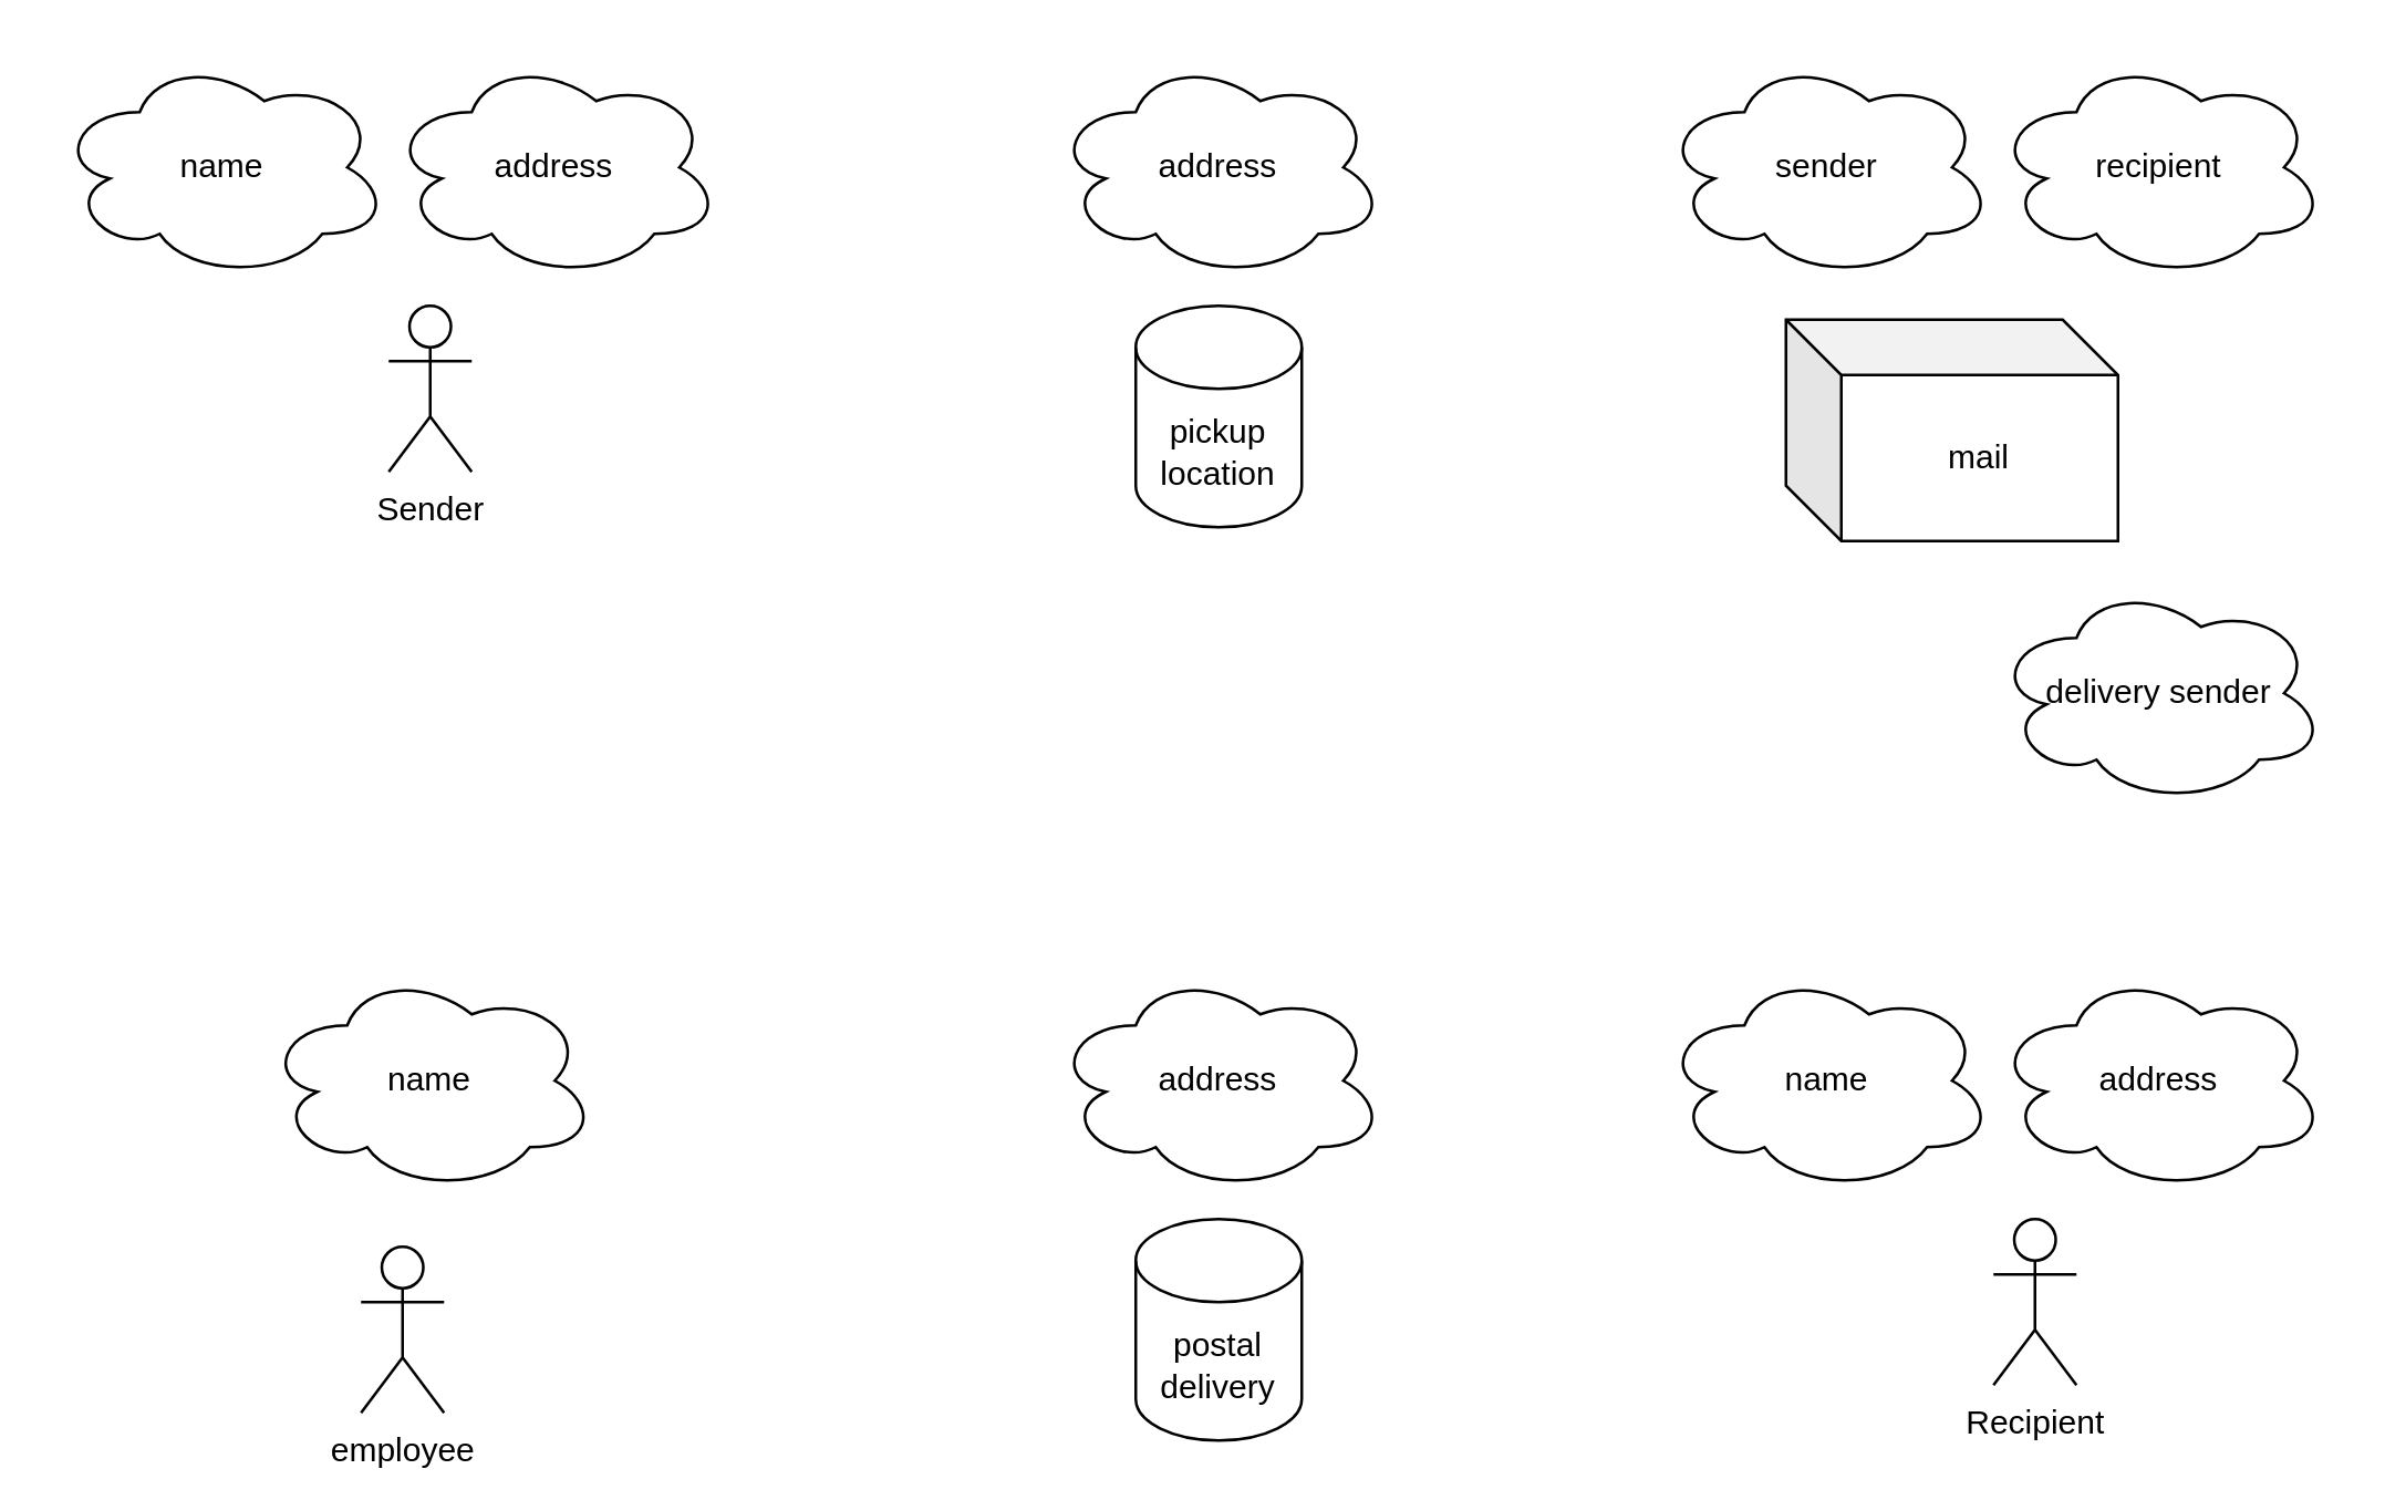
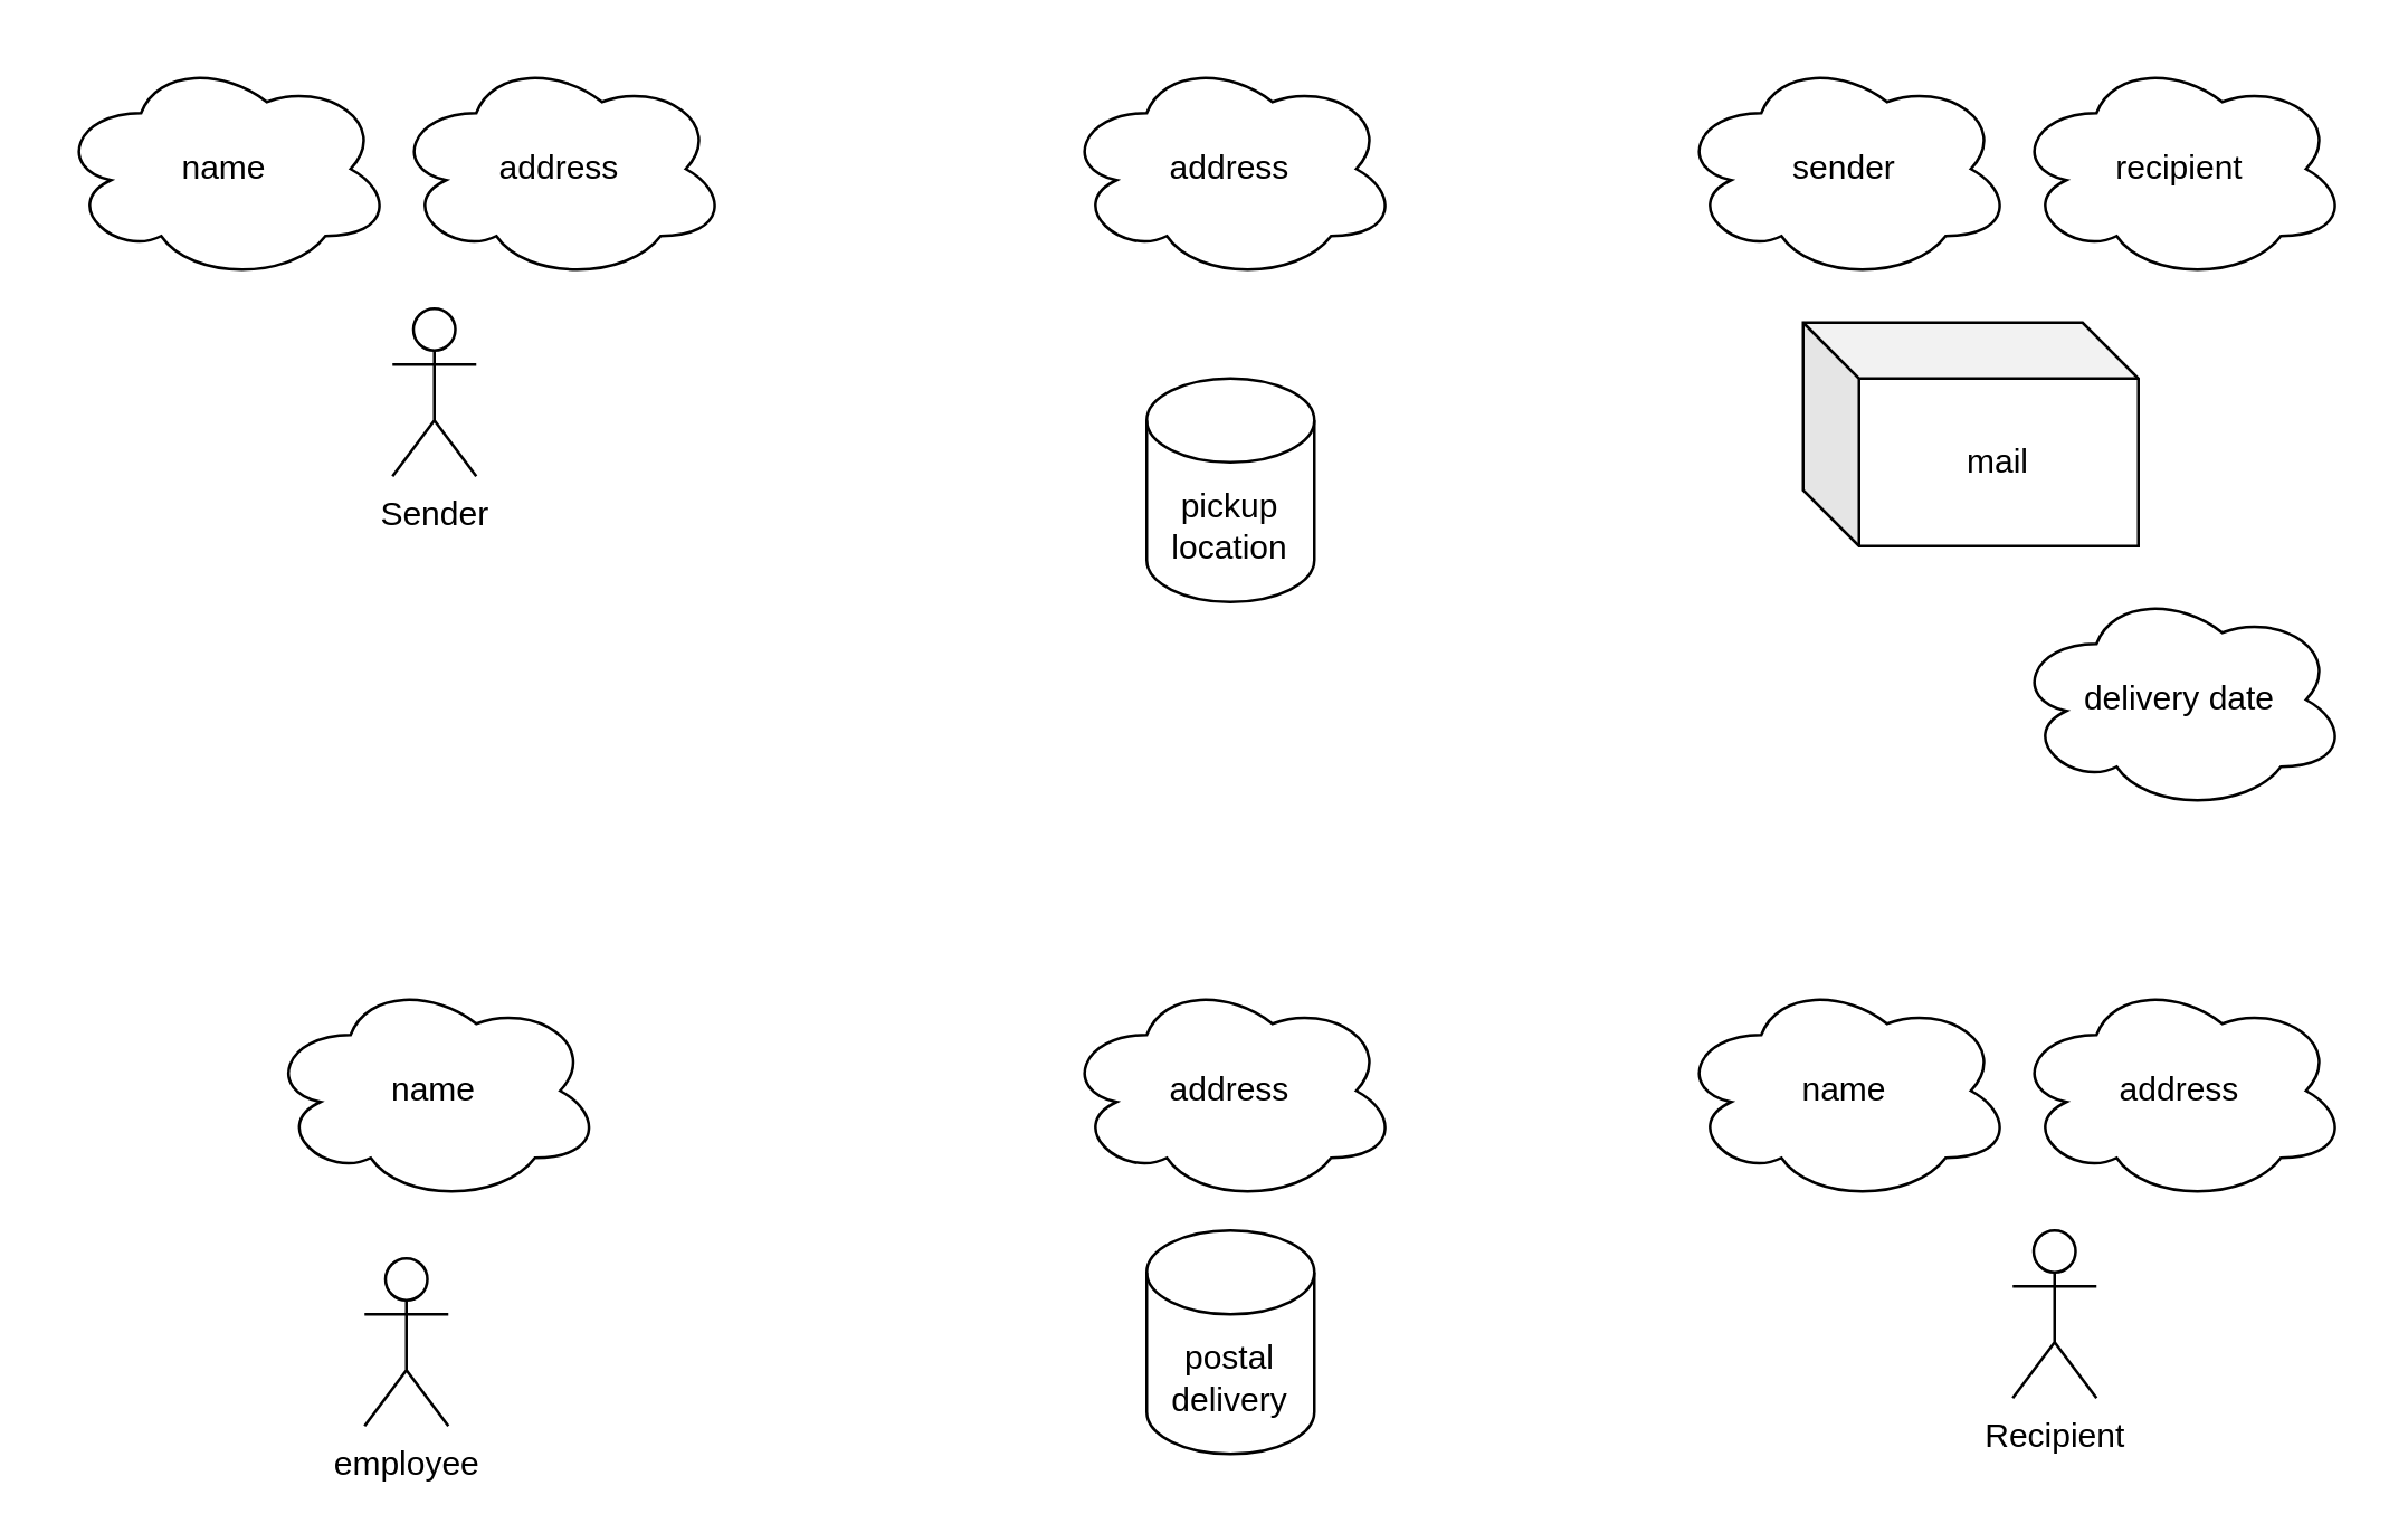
- <mxCell id="11" value="pickup location" style="shape=cylinder3;whiteSpace=wrap;html=1;boundedLbl=1;backgroundOutline=1;size=15;" parent="1" vertex="1"><mxGeometry x="410" y="110" width="60" height="80" as="geometry" /></mxCell>
+ <mxCell id="11" value="pickup location" style="shape=cylinder3;whiteSpace=wrap;html=1;boundedLbl=1;backgroundOutline=1;size=15;" parent="1" vertex="1"><mxGeometry x="410" y="135" width="60" height="80" as="geometry" /></mxCell>
- <mxCell id="2" value="delivery sender" style="ellipse;shape=cloud;whiteSpace=wrap;html=1;" parent="1" vertex="1"><mxGeometry x="720" y="210" width="120" height="80" as="geometry" /></mxCell>
+ <mxCell id="2" value="delivery date" style="ellipse;shape=cloud;whiteSpace=wrap;html=1;" parent="1" vertex="1"><mxGeometry x="720" y="210" width="120" height="80" as="geometry" /></mxCell>
